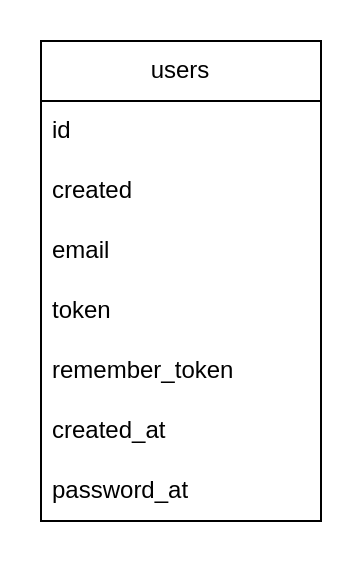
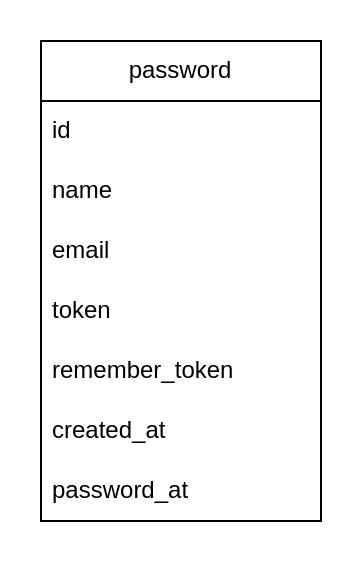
- <mxCell id="2" value="users" style="swimlane;fontStyle=0;childLayout=stackLayout;horizontal=1;startSize=30;horizontalStack=0;resizeParent=1;resizeParentMax=0;resizeLast=0;collapsible=1;marginBottom=0;whiteSpace=wrap;html=1;" vertex="1" parent="1"><mxGeometry x="20" y="20" width="140" height="240" as="geometry" /></mxCell>
+ <mxCell id="2" value="password" style="swimlane;fontStyle=0;childLayout=stackLayout;horizontal=1;startSize=30;horizontalStack=0;resizeParent=1;resizeParentMax=0;resizeLast=0;collapsible=1;marginBottom=0;whiteSpace=wrap;html=1;" vertex="1" parent="1"><mxGeometry x="20" y="20" width="140" height="240" as="geometry" /></mxCell>
- <mxCell id="4" value="created" style="text;strokeColor=none;fillColor=none;align=left;verticalAlign=middle;spacingLeft=4;spacingRight=4;overflow=hidden;points=[[0,0.5],[1,0.5]];portConstraint=eastwest;rotatable=0;whiteSpace=wrap;html=1;" vertex="1" parent="2"><mxGeometry y="60" width="140" height="30" as="geometry" /></mxCell>
+ <mxCell id="4" value="name" style="text;strokeColor=none;fillColor=none;align=left;verticalAlign=middle;spacingLeft=4;spacingRight=4;overflow=hidden;points=[[0,0.5],[1,0.5]];portConstraint=eastwest;rotatable=0;whiteSpace=wrap;html=1;" vertex="1" parent="2"><mxGeometry y="60" width="140" height="30" as="geometry" /></mxCell>
